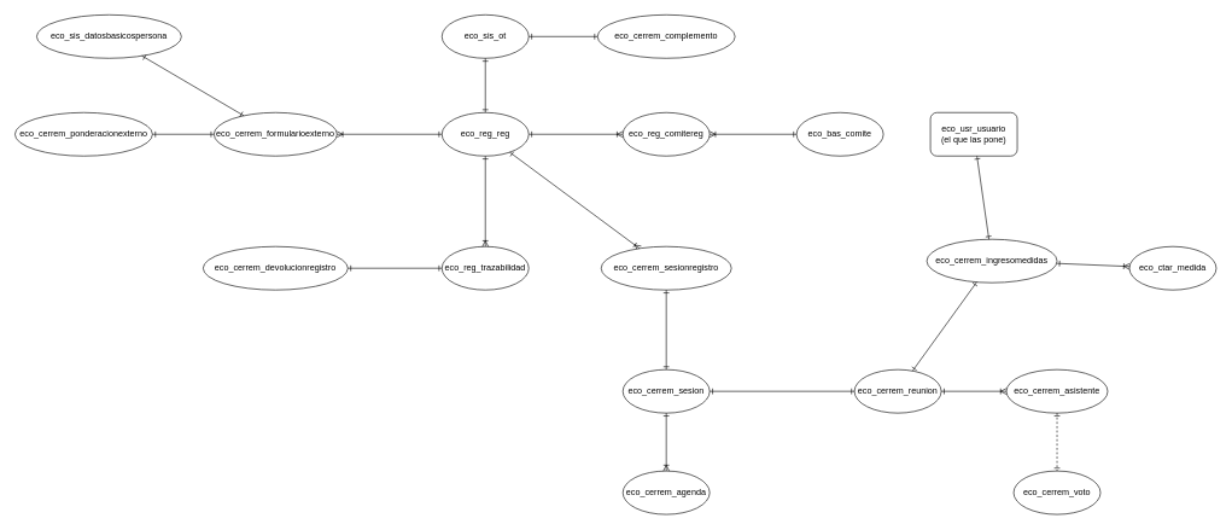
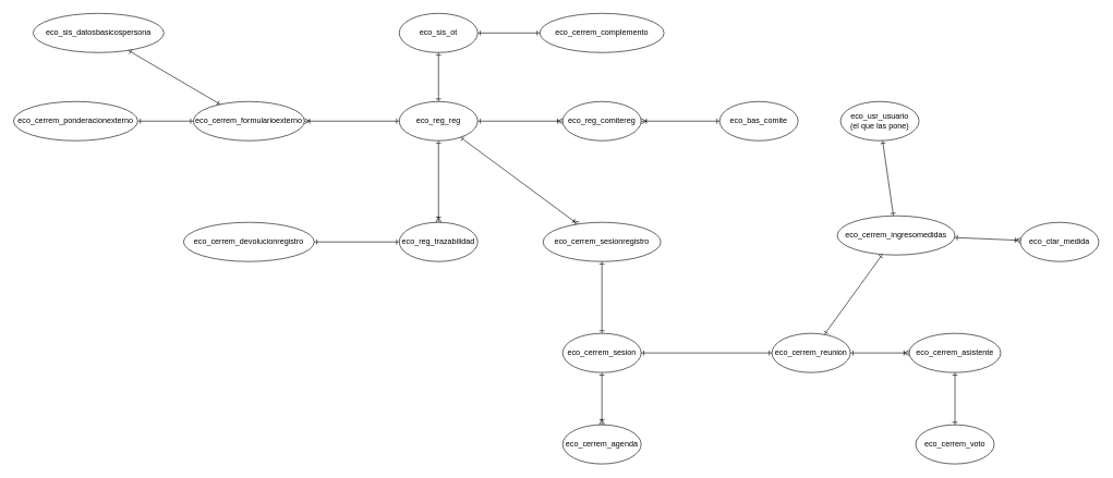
- <mxCell id="27" value="&lt;div&gt;eco_usr_usuario&lt;/div&gt;&lt;div&gt;(el que las pone)&lt;/div&gt;" style="whiteSpace=wrap;html=1;rounded=1;" vertex="1" parent="1"><mxGeometry x="1285" y="155" width="120" height="60" as="geometry" /></mxCell>
+ <mxCell id="27" value="&lt;div&gt;eco_usr_usuario&lt;/div&gt;&lt;div&gt;(el que las pone)&lt;/div&gt;" style="ellipse;whiteSpace=wrap;html=1;" vertex="1" parent="1"><mxGeometry x="1285" y="155" width="120" height="60" as="geometry" /></mxCell>
- <mxCell id="26" style="rounded=0;orthogonalLoop=1;jettySize=auto;html=1;endArrow=ERone;endFill=0;startArrow=ERone;startFill=0;dashed=1;" edge="1" parent="1" source="9" target="10"><mxGeometry relative="1" as="geometry"><mxPoint x="1250" y="580" as="sourcePoint" /><mxPoint x="1250" y="660" as="targetPoint" /></mxGeometry></mxCell>
+ <mxCell id="26" style="rounded=0;orthogonalLoop=1;jettySize=auto;html=1;endArrow=ERone;endFill=0;startArrow=ERone;startFill=0;" edge="1" parent="1" source="9" target="10"><mxGeometry relative="1" as="geometry"><mxPoint x="1250" y="580" as="sourcePoint" /><mxPoint x="1250" y="660" as="targetPoint" /></mxGeometry></mxCell>
